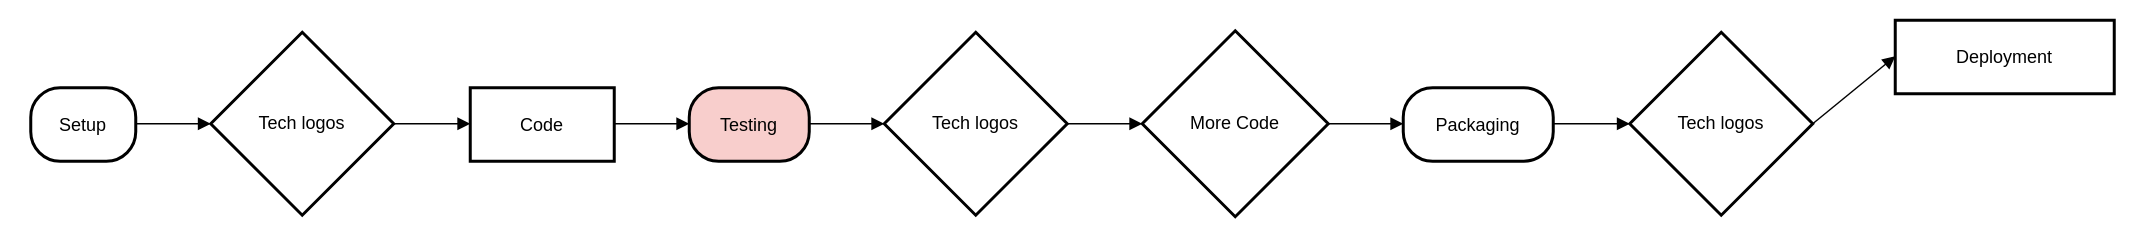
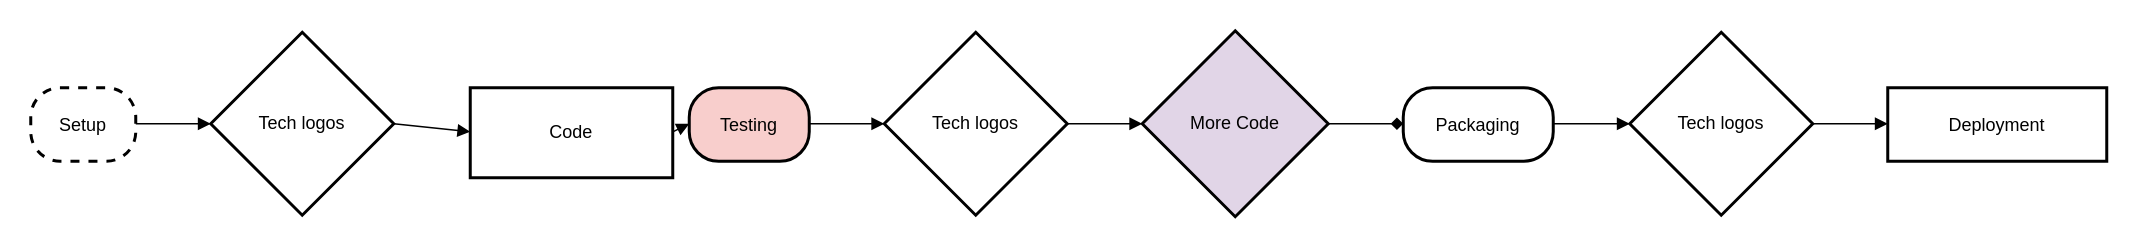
- <mxCell id="10" value="Deployment" style="whiteSpace=wrap;strokeWidth=2;" vertex="1" parent="1"><mxGeometry x="1263" y="13" width="146" height="49" as="geometry" /></mxCell>
+ <mxCell id="10" value="Deployment" style="whiteSpace=wrap;strokeWidth=2;" vertex="1" parent="1"><mxGeometry x="1258" y="58" width="146" height="49" as="geometry" /></mxCell>
- <mxCell id="7" value="More Code" style="rhombus;strokeWidth=2;whiteSpace=wrap;" vertex="1" parent="1"><mxGeometry x="761" y="20" width="124" height="124" as="geometry" /></mxCell>
+ <mxCell id="7" value="More Code" style="rhombus;strokeWidth=2;whiteSpace=wrap;fillColor=#e1d5e7;" vertex="1" parent="1"><mxGeometry x="761" y="20" width="124" height="124" as="geometry" /></mxCell>
- <mxCell id="16" value="" style="curved=1;startArrow=none;endArrow=block;exitX=1;exitY=0.5;entryX=0;entryY=0.49;" edge="1" parent="1" source="7" target="8"><mxGeometry relative="1" as="geometry"><Array as="points" /></mxGeometry></mxCell>
+ <mxCell id="16" value="" style="curved=1;startArrow=none;endArrow=diamond;exitX=1;exitY=0.5;entryX=0;entryY=0.49;" edge="1" parent="1" source="7" target="8"><mxGeometry relative="1" as="geometry"><Array as="points" /></mxGeometry></mxCell>
- <mxCell id="2" value="Setup" style="rounded=1;arcSize=40;strokeWidth=2" vertex="1" parent="1"><mxGeometry x="20" y="58" width="70" height="49" as="geometry" /></mxCell>
+ <mxCell id="2" value="Setup" style="rounded=1;arcSize=40;strokeWidth=2;dashed=1;" vertex="1" parent="1"><mxGeometry x="20" y="58" width="70" height="49" as="geometry" /></mxCell>
- <mxCell id="4" value="Code" style="whiteSpace=wrap;strokeWidth=2;" vertex="1" parent="1"><mxGeometry x="313" y="58" width="96" height="49" as="geometry" /></mxCell>
+ <mxCell id="4" value="Code" style="whiteSpace=wrap;strokeWidth=2;" vertex="1" parent="1"><mxGeometry x="313" y="58" width="135" height="60" as="geometry" /></mxCell>
